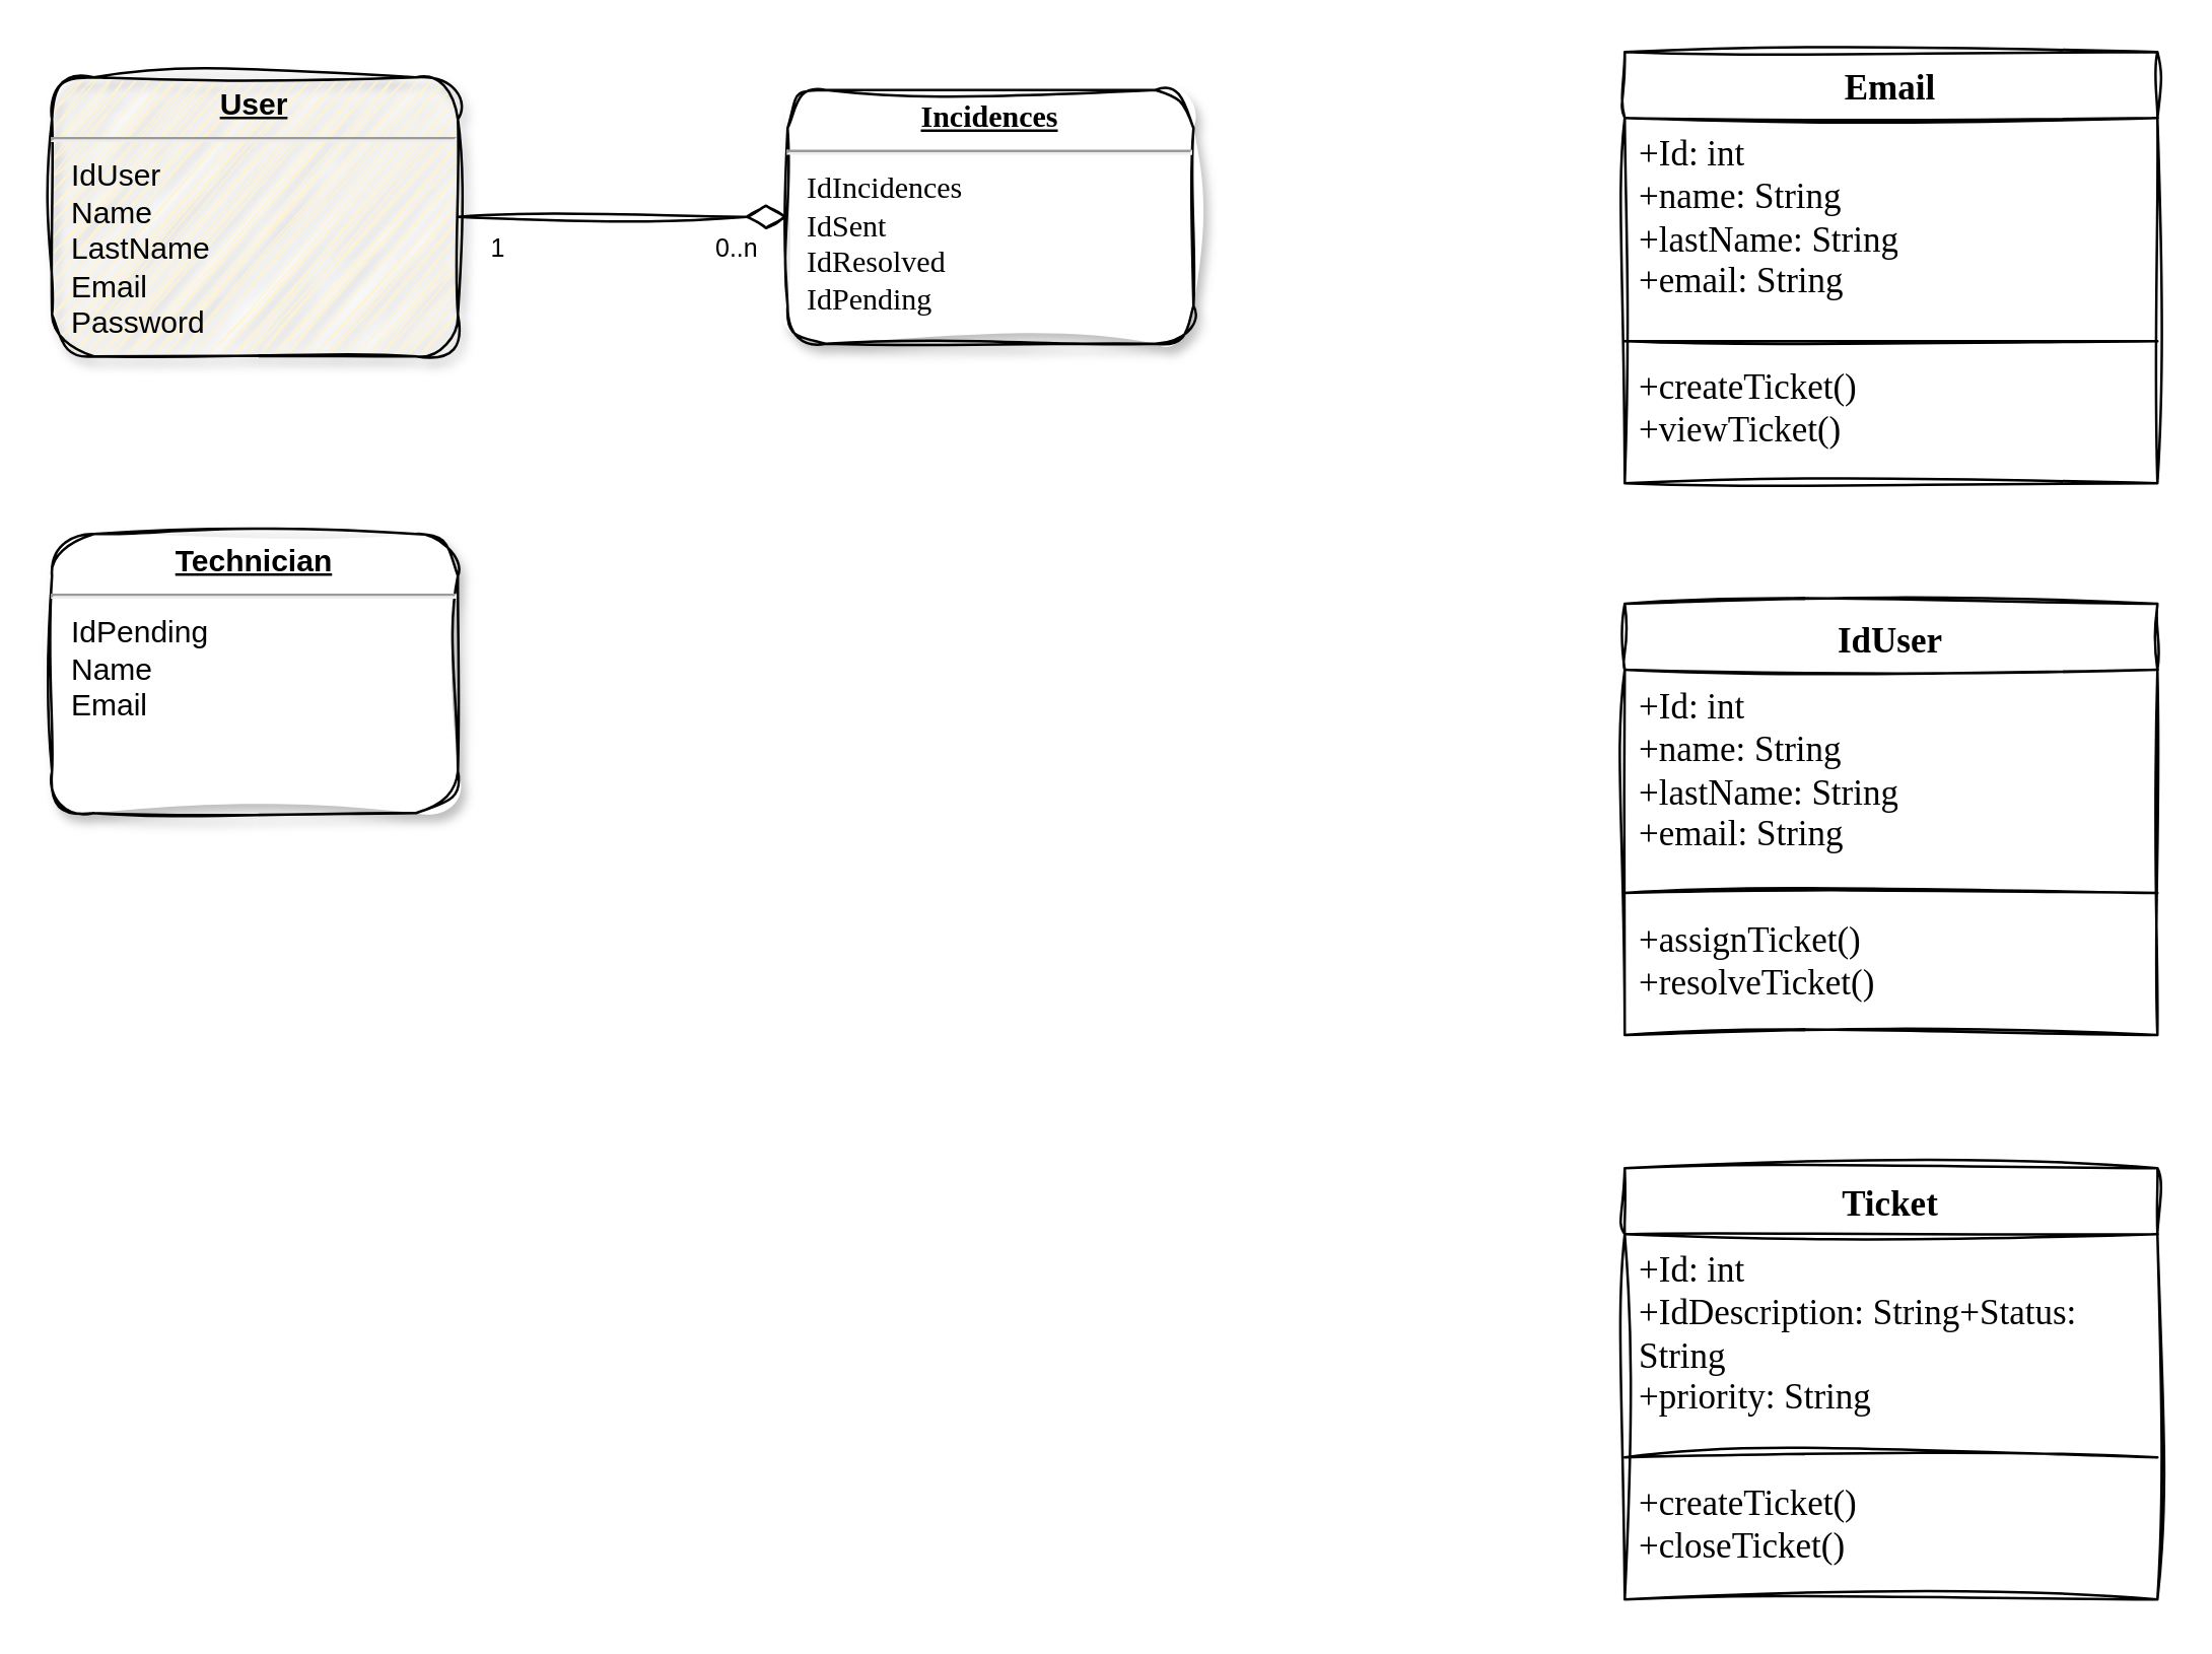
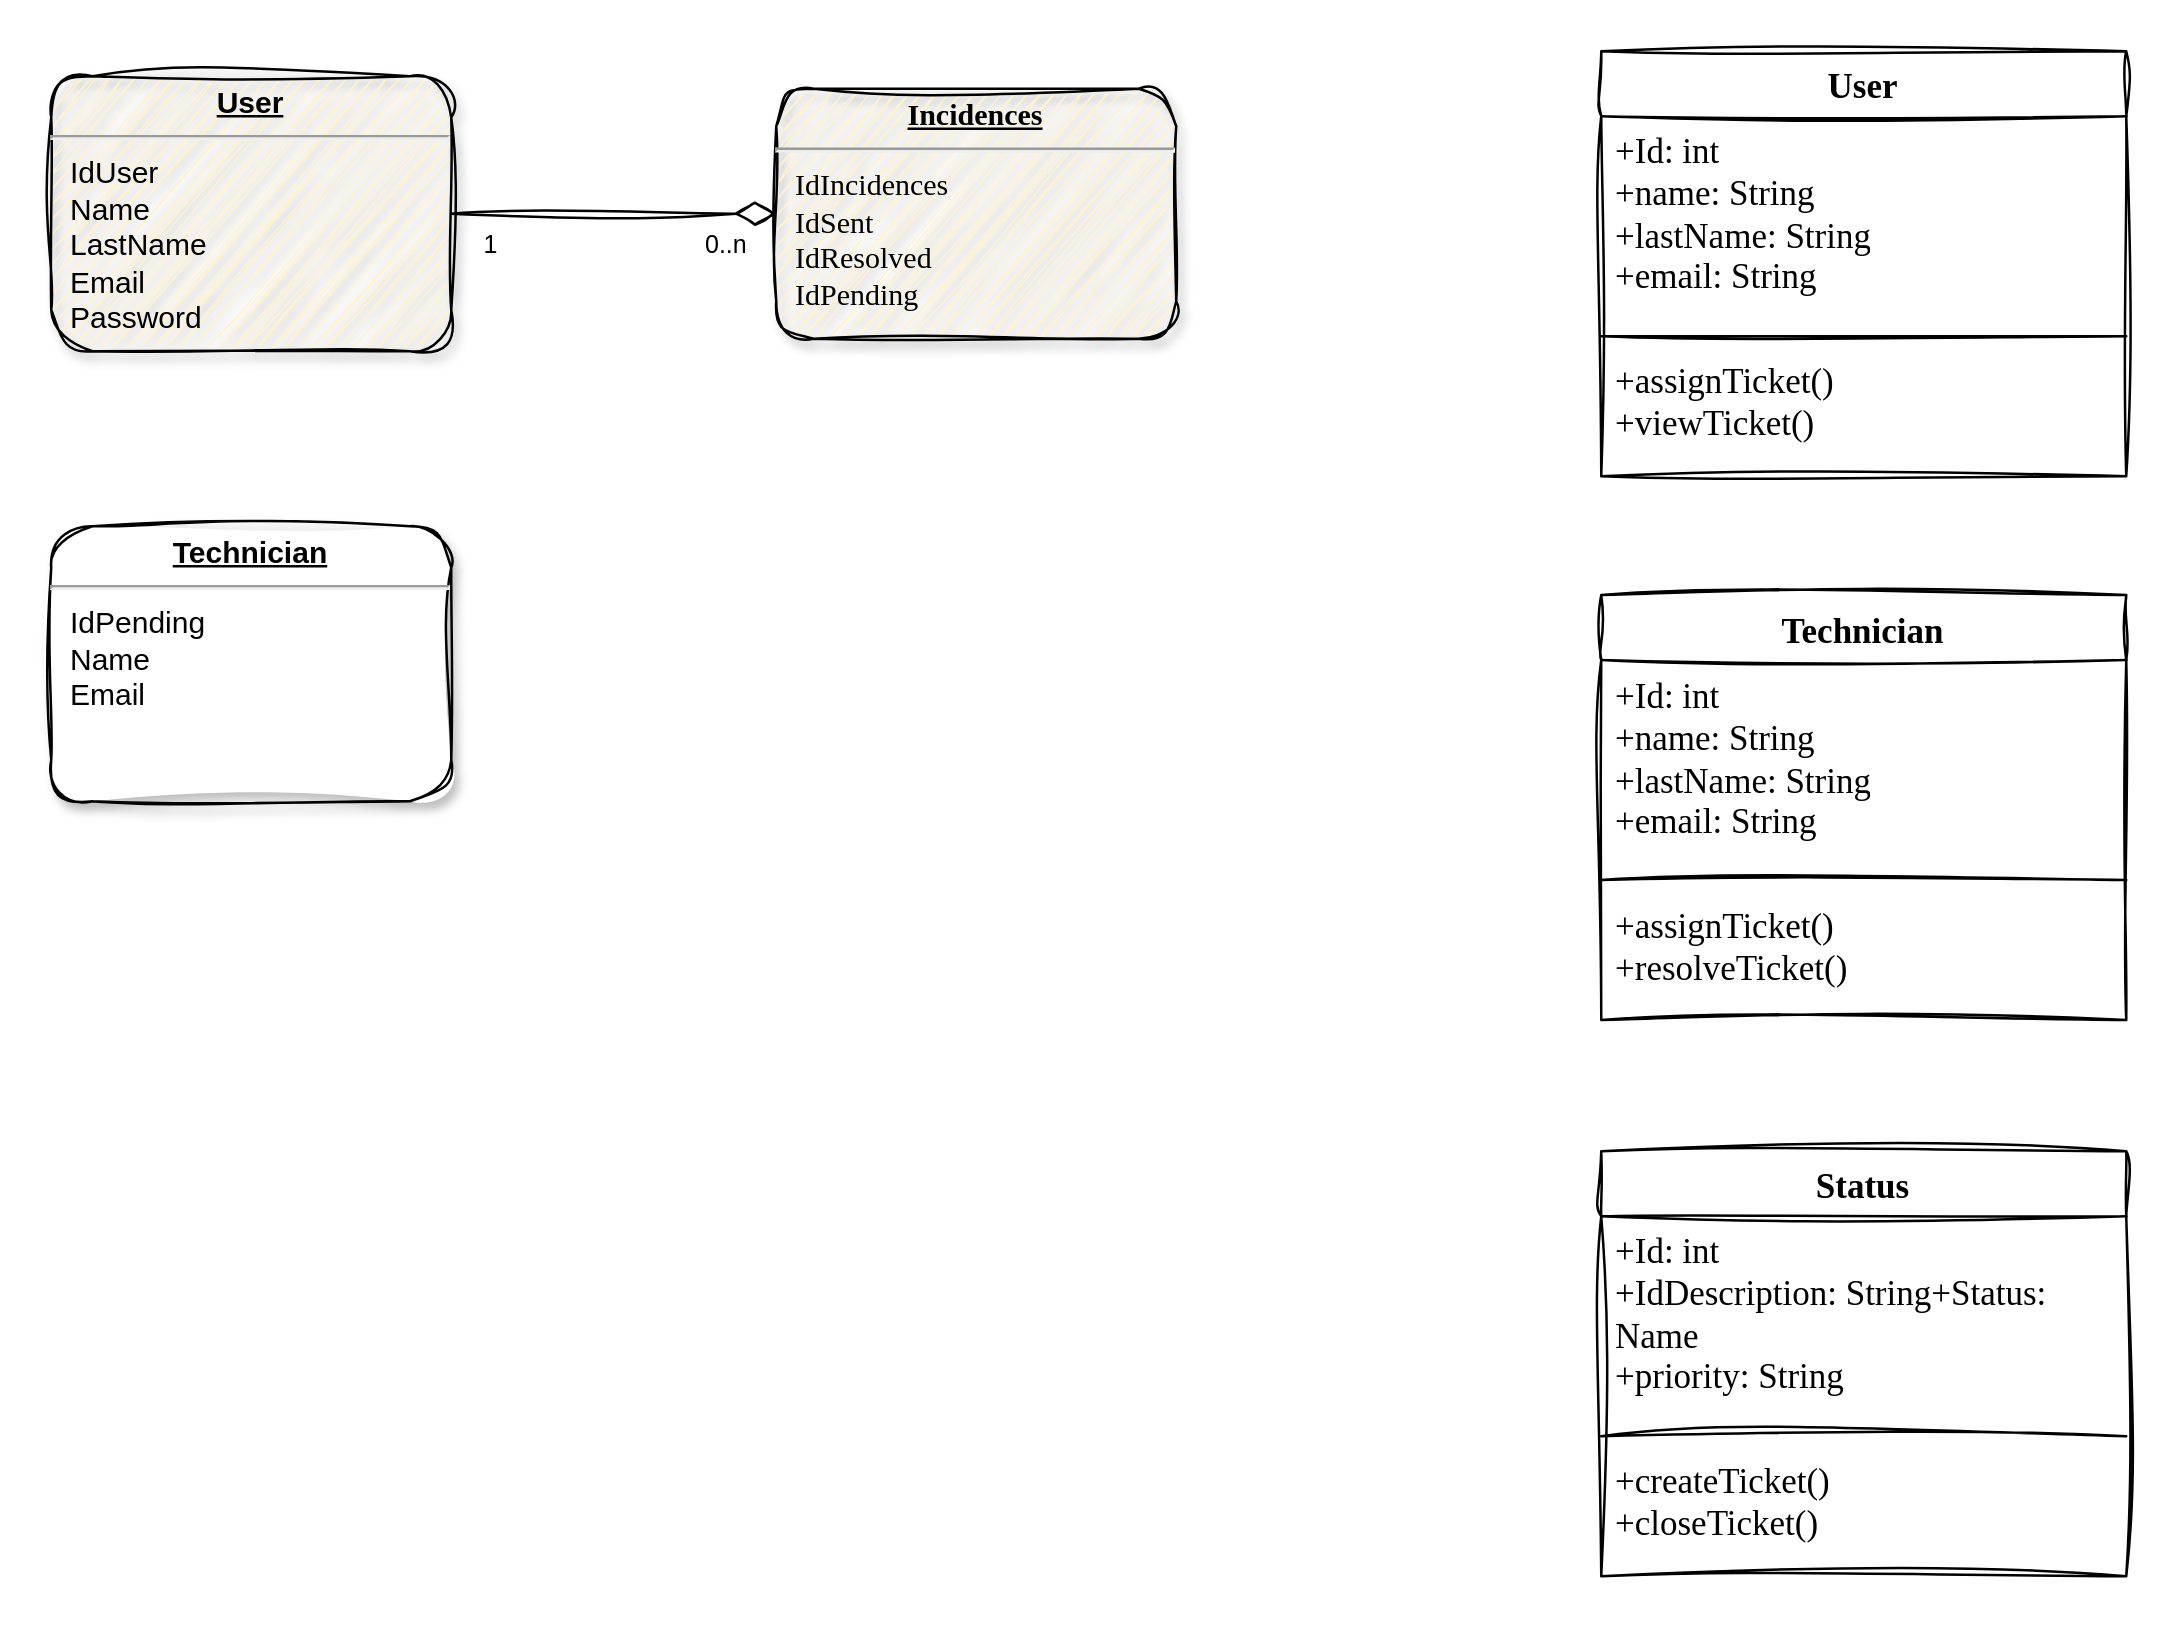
- <mxCell id="8" value="Email" style="swimlane;fontStyle=1;align=center;verticalAlign=top;childLayout=stackLayout;horizontal=1;startSize=26;horizontalStack=0;resizeParent=1;resizeParentMax=0;resizeLast=0;collapsible=1;marginBottom=0;whiteSpace=wrap;html=1;sketch=1;hachureGap=4;jiggle=2;curveFitting=1;fontFamily=Comic Sans MS;fontSize=14;" vertex="1" parent="1"><mxGeometry x="640" y="20" width="210" height="170" as="geometry"><mxRectangle x="1180" y="352.5" width="70" height="30" as="alternateBounds" /></mxGeometry></mxCell>
+ <mxCell id="8" value="User" style="swimlane;fontStyle=1;align=center;verticalAlign=top;childLayout=stackLayout;horizontal=1;startSize=26;horizontalStack=0;resizeParent=1;resizeParentMax=0;resizeLast=0;collapsible=1;marginBottom=0;whiteSpace=wrap;html=1;sketch=1;hachureGap=4;jiggle=2;curveFitting=1;fontFamily=Comic Sans MS;fontSize=14;" vertex="1" parent="1"><mxGeometry x="640" y="20" width="210" height="170" as="geometry"><mxRectangle x="1180" y="352.5" width="70" height="30" as="alternateBounds" /></mxGeometry></mxCell>
- <mxCell id="3" value="&lt;p style=&quot;margin: 0px; margin-top: 4px; text-align: center; text-decoration: underline;&quot;&gt;&lt;strong&gt;Incidences&lt;/strong&gt;&lt;/p&gt;&lt;hr&gt;&lt;p style=&quot;margin: 0px; margin-left: 8px;&quot;&gt;IdIncidences&lt;/p&gt;&lt;p style=&quot;margin: 0px; margin-left: 8px;&quot;&gt;IdSent&lt;/p&gt;&lt;p style=&quot;margin: 0px; margin-left: 8px;&quot;&gt;IdResolved&lt;/p&gt;&lt;p style=&quot;margin: 0px; margin-left: 8px;&quot;&gt;IdPending&lt;/p&gt;" style="verticalAlign=top;align=left;overflow=fill;fontSize=12;fontFamily=Comic Sans MS;html=1;shadow=1;rounded=1;labelBackgroundColor=none;sketch=1;curveFitting=1;jiggle=2;" parent="1" vertex="1"><mxGeometry x="310" y="35" width="160" height="100" as="geometry" /></mxCell>
+ <mxCell id="3" value="&lt;p style=&quot;margin: 0px; margin-top: 4px; text-align: center; text-decoration: underline;&quot;&gt;&lt;strong&gt;Incidences&lt;/strong&gt;&lt;/p&gt;&lt;hr&gt;&lt;p style=&quot;margin: 0px; margin-left: 8px;&quot;&gt;IdIncidences&lt;/p&gt;&lt;p style=&quot;margin: 0px; margin-left: 8px;&quot;&gt;IdSent&lt;/p&gt;&lt;p style=&quot;margin: 0px; margin-left: 8px;&quot;&gt;IdResolved&lt;/p&gt;&lt;p style=&quot;margin: 0px; margin-left: 8px;&quot;&gt;IdPending&lt;/p&gt;" style="verticalAlign=top;align=left;overflow=fill;fontSize=12;fontFamily=Comic Sans MS;html=1;shadow=1;rounded=1;labelBackgroundColor=none;sketch=1;curveFitting=1;jiggle=2;fillColor=#fff2cc;" parent="1" vertex="1"><mxGeometry x="310" y="35" width="160" height="100" as="geometry" /></mxCell>
- <mxCell id="11" value="+createTicket()&lt;div&gt;+viewTicket()&lt;/div&gt;" style="text;align=left;verticalAlign=top;spacingLeft=4;spacingRight=4;overflow=hidden;rotatable=0;points=[[0,0.5],[1,0.5]];portConstraint=eastwest;whiteSpace=wrap;html=1;fontFamily=Comic Sans MS;fontSize=14;" vertex="1" parent="8"><mxGeometry y="118" width="210" height="52" as="geometry" /></mxCell>
+ <mxCell id="11" value="+assignTicket()&lt;div&gt;+viewTicket()&lt;/div&gt;" style="text;align=left;verticalAlign=top;spacingLeft=4;spacingRight=4;overflow=hidden;rotatable=0;points=[[0,0.5],[1,0.5]];portConstraint=eastwest;whiteSpace=wrap;html=1;fontFamily=Comic Sans MS;fontSize=14;" vertex="1" parent="8"><mxGeometry y="118" width="210" height="52" as="geometry" /></mxCell>
- <mxCell id="12" value="IdUser" style="swimlane;fontStyle=1;align=center;verticalAlign=top;childLayout=stackLayout;horizontal=1;startSize=26;horizontalStack=0;resizeParent=1;resizeParentMax=0;resizeLast=0;collapsible=1;marginBottom=0;whiteSpace=wrap;html=1;sketch=1;hachureGap=4;jiggle=2;curveFitting=1;fontFamily=Comic Sans MS;fontSize=14;" vertex="1" parent="1"><mxGeometry x="640" y="237.5" width="210" height="170" as="geometry"><mxRectangle x="1180" y="570" width="110" height="30" as="alternateBounds" /></mxGeometry></mxCell>
+ <mxCell id="12" value="Technician" style="swimlane;fontStyle=1;align=center;verticalAlign=top;childLayout=stackLayout;horizontal=1;startSize=26;horizontalStack=0;resizeParent=1;resizeParentMax=0;resizeLast=0;collapsible=1;marginBottom=0;whiteSpace=wrap;html=1;sketch=1;hachureGap=4;jiggle=2;curveFitting=1;fontFamily=Comic Sans MS;fontSize=14;" vertex="1" parent="1"><mxGeometry x="640" y="237.5" width="210" height="170" as="geometry"><mxRectangle x="1180" y="570" width="110" height="30" as="alternateBounds" /></mxGeometry></mxCell>
- <mxCell id="16" value="Ticket" style="swimlane;fontStyle=1;align=center;verticalAlign=top;childLayout=stackLayout;horizontal=1;startSize=26;horizontalStack=0;resizeParent=1;resizeParentMax=0;resizeLast=0;collapsible=1;marginBottom=0;whiteSpace=wrap;html=1;sketch=1;hachureGap=4;jiggle=2;curveFitting=1;fontFamily=Comic Sans MS;fontSize=14;" vertex="1" parent="1"><mxGeometry x="640" y="460" width="210" height="170" as="geometry"><mxRectangle x="1180" y="570" width="110" height="30" as="alternateBounds" /></mxGeometry></mxCell>
+ <mxCell id="16" value="Status" style="swimlane;fontStyle=1;align=center;verticalAlign=top;childLayout=stackLayout;horizontal=1;startSize=26;horizontalStack=0;resizeParent=1;resizeParentMax=0;resizeLast=0;collapsible=1;marginBottom=0;whiteSpace=wrap;html=1;sketch=1;hachureGap=4;jiggle=2;curveFitting=1;fontFamily=Comic Sans MS;fontSize=14;" vertex="1" parent="1"><mxGeometry x="640" y="460" width="210" height="170" as="geometry"><mxRectangle x="1180" y="570" width="110" height="30" as="alternateBounds" /></mxGeometry></mxCell>
- <mxCell id="17" value="+Id: int&lt;div&gt;+IdDescription: String&lt;span style=&quot;background-color: initial;&quot;&gt;+Status: String&lt;/span&gt;&lt;/div&gt;&lt;div&gt;&lt;span style=&quot;background-color: initial;&quot;&gt;+priority: String&lt;br&gt;&lt;/span&gt;&lt;/div&gt;" style="text;align=left;verticalAlign=top;spacingLeft=4;spacingRight=4;overflow=hidden;rotatable=0;points=[[0,0.5],[1,0.5]];portConstraint=eastwest;whiteSpace=wrap;html=1;fontFamily=Comic Sans MS;fontSize=14;" vertex="1" parent="16"><mxGeometry y="26" width="210" height="84" as="geometry" /></mxCell>
+ <mxCell id="17" value="+Id: int&lt;div&gt;+IdDescription: String&lt;span style=&quot;background-color: initial;&quot;&gt;+Status: Name&lt;/span&gt;&lt;/div&gt;&lt;div&gt;&lt;span style=&quot;background-color: initial;&quot;&gt;+priority: String&lt;br&gt;&lt;/span&gt;&lt;/div&gt;" style="text;align=left;verticalAlign=top;spacingLeft=4;spacingRight=4;overflow=hidden;rotatable=0;points=[[0,0.5],[1,0.5]];portConstraint=eastwest;whiteSpace=wrap;html=1;fontFamily=Comic Sans MS;fontSize=14;" vertex="1" parent="16"><mxGeometry y="26" width="210" height="84" as="geometry" /></mxCell>
